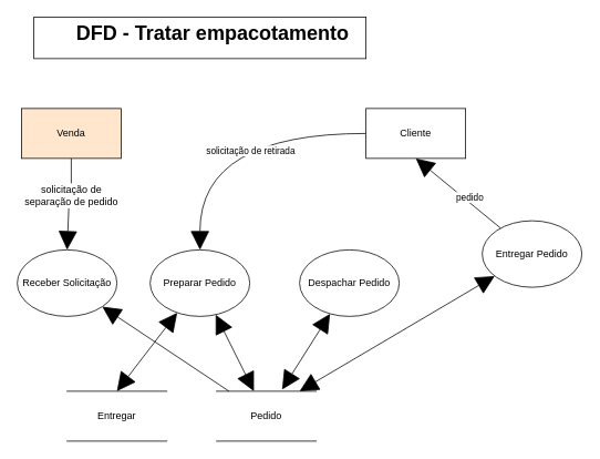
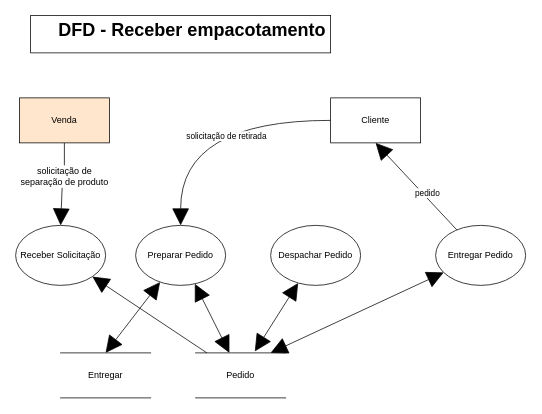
- <mxCell id="20" value="DFD - Tratar empacotamento" style="text;strokeColor=none;fillColor=none;html=1;fontSize=24;fontStyle=1;verticalAlign=middle;align=center;" parent="1" vertex="1"><mxGeometry x="40" y="20" width="430" height="40" as="geometry" /></mxCell>
+ <mxCell id="20" value="DFD - Receber empacotamento" style="text;strokeColor=none;fillColor=none;html=1;fontSize=24;fontStyle=1;verticalAlign=middle;align=center;" parent="1" vertex="1"><mxGeometry x="40" y="20" width="430" height="40" as="geometry" /></mxCell>
- <mxCell id="18" value="solicitação de &lt;br&gt;separação de pedido" style="text;html=1;align=center;verticalAlign=middle;resizable=0;points=[];autosize=1;" parent="1" vertex="1"><mxGeometry x="20" y="220" width="130" height="30" as="geometry" /></mxCell>
+ <mxCell id="18" value="solicitação de &lt;br&gt;separação de produto" style="text;html=1;align=center;verticalAlign=middle;resizable=0;points=[];autosize=1;" parent="1" vertex="1"><mxGeometry x="20" y="220" width="130" height="30" as="geometry" /></mxCell>
- <mxCell id="12" value="Entregar Pedido" style="ellipse;whiteSpace=wrap;html=1;" parent="1" vertex="1"><mxGeometry x="580" y="265" width="120" height="80" as="geometry" /></mxCell>
+ <mxCell id="12" value="Entregar Pedido" style="ellipse;whiteSpace=wrap;html=1;" parent="1" vertex="1"><mxGeometry x="580" y="300" width="120" height="80" as="geometry" /></mxCell>
